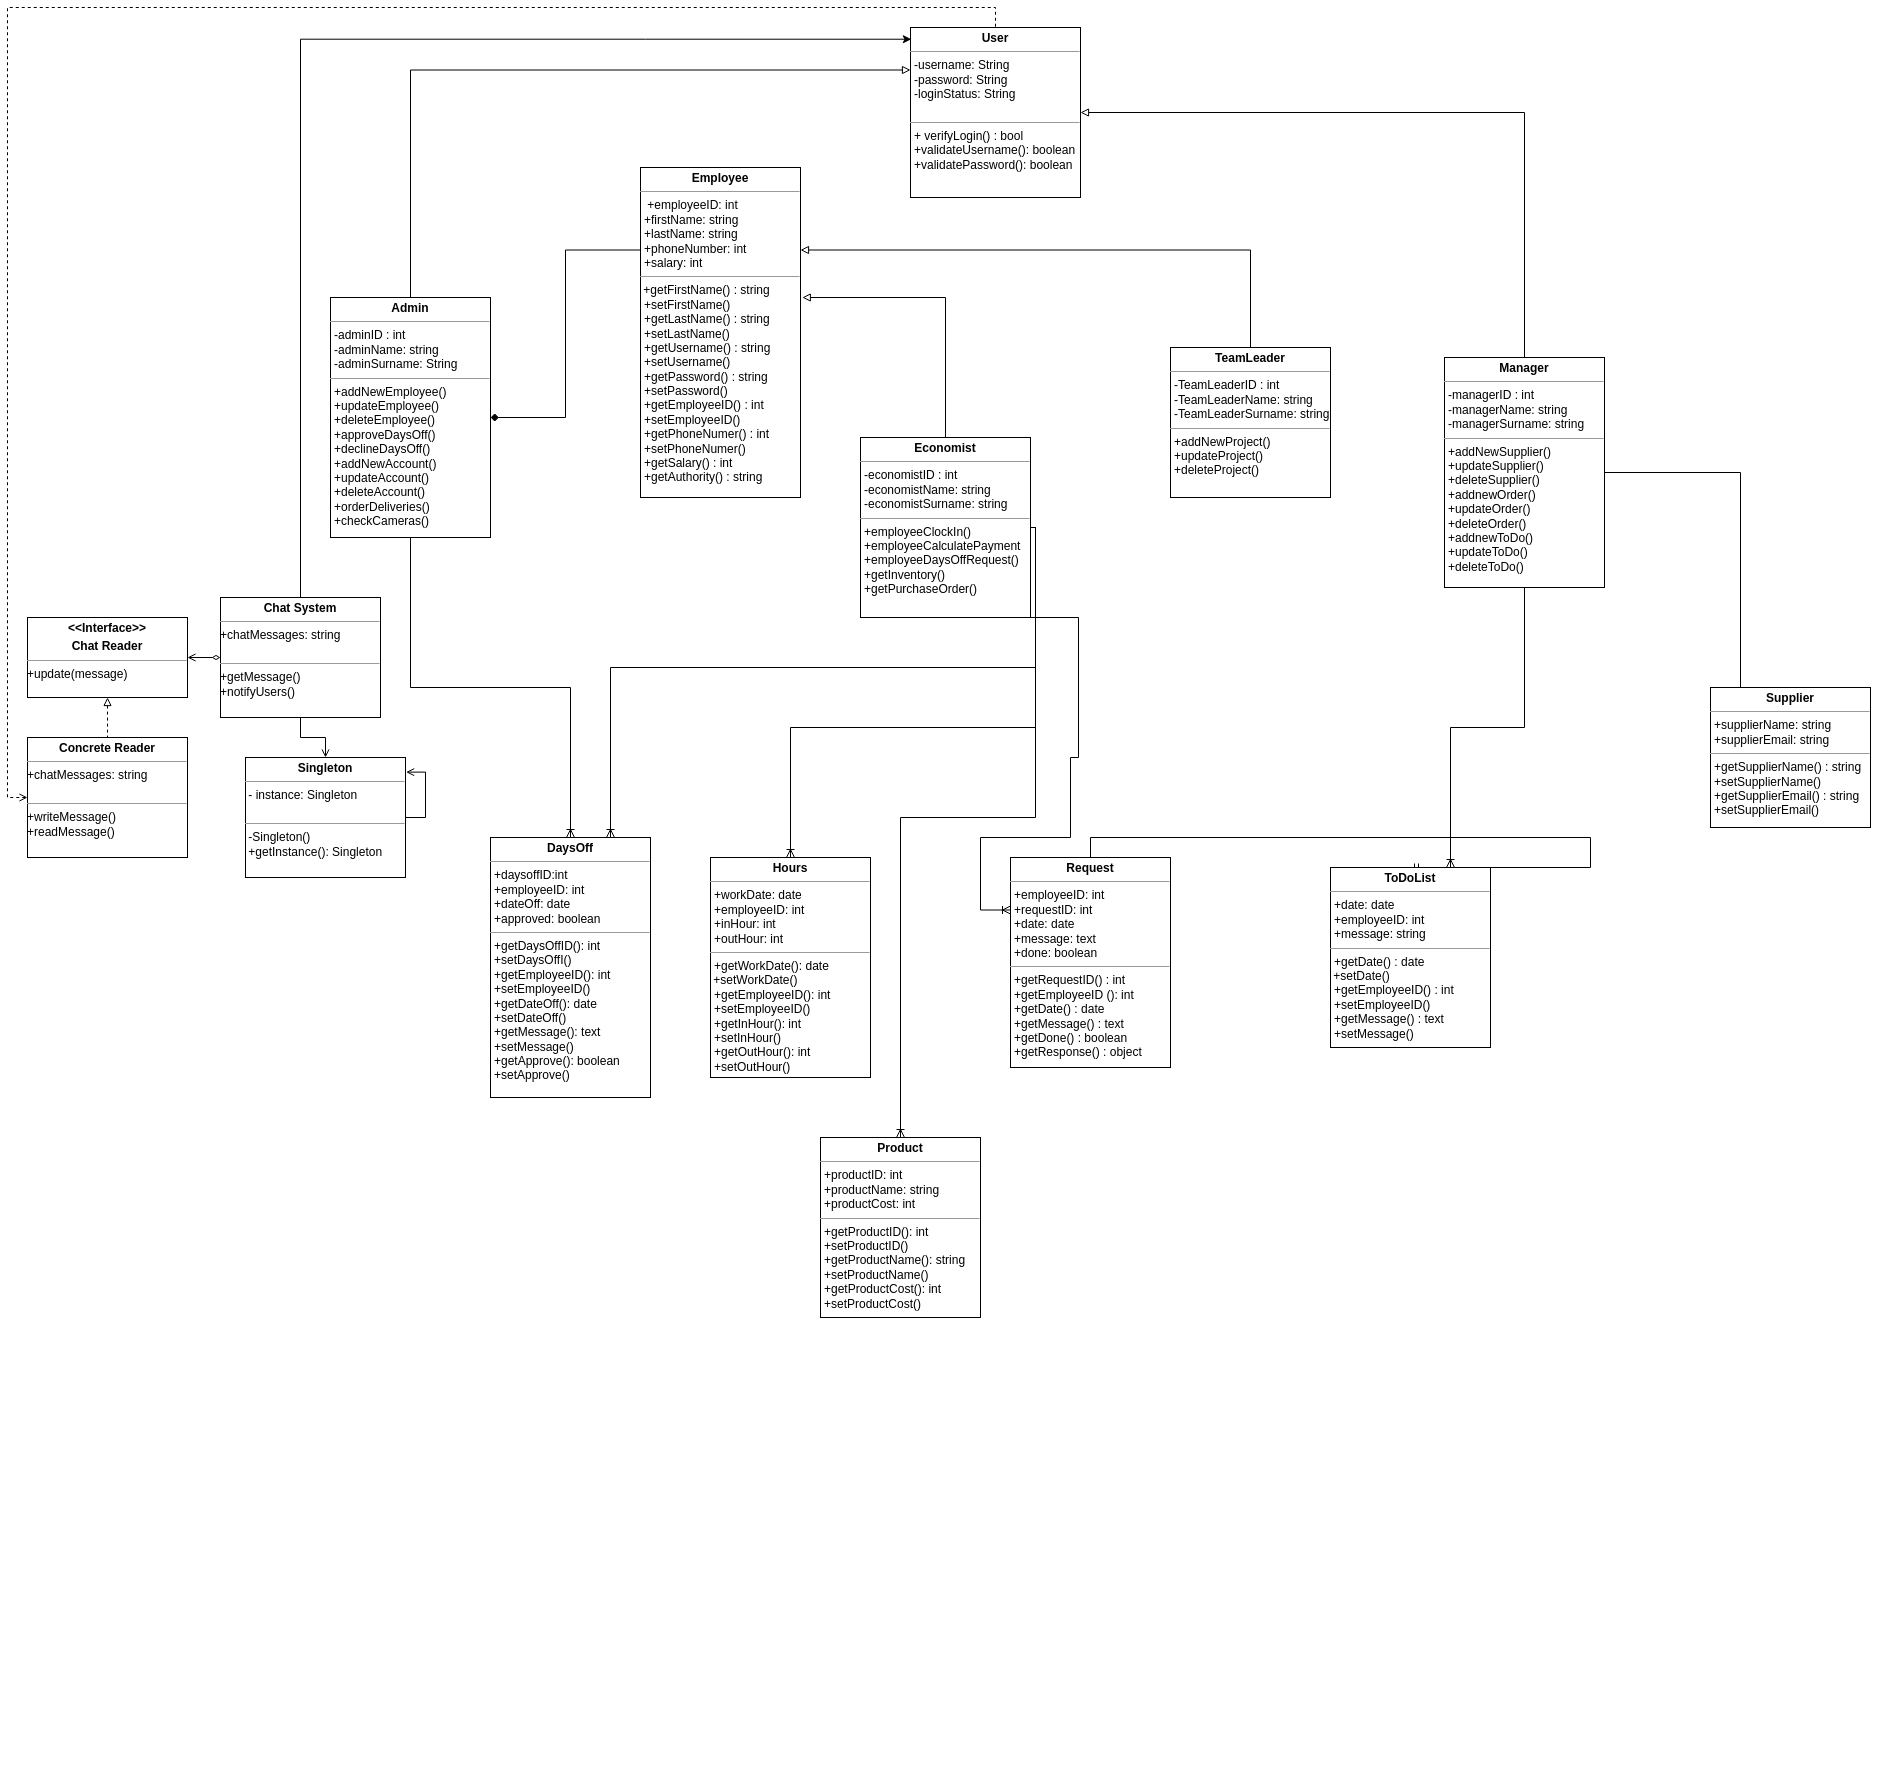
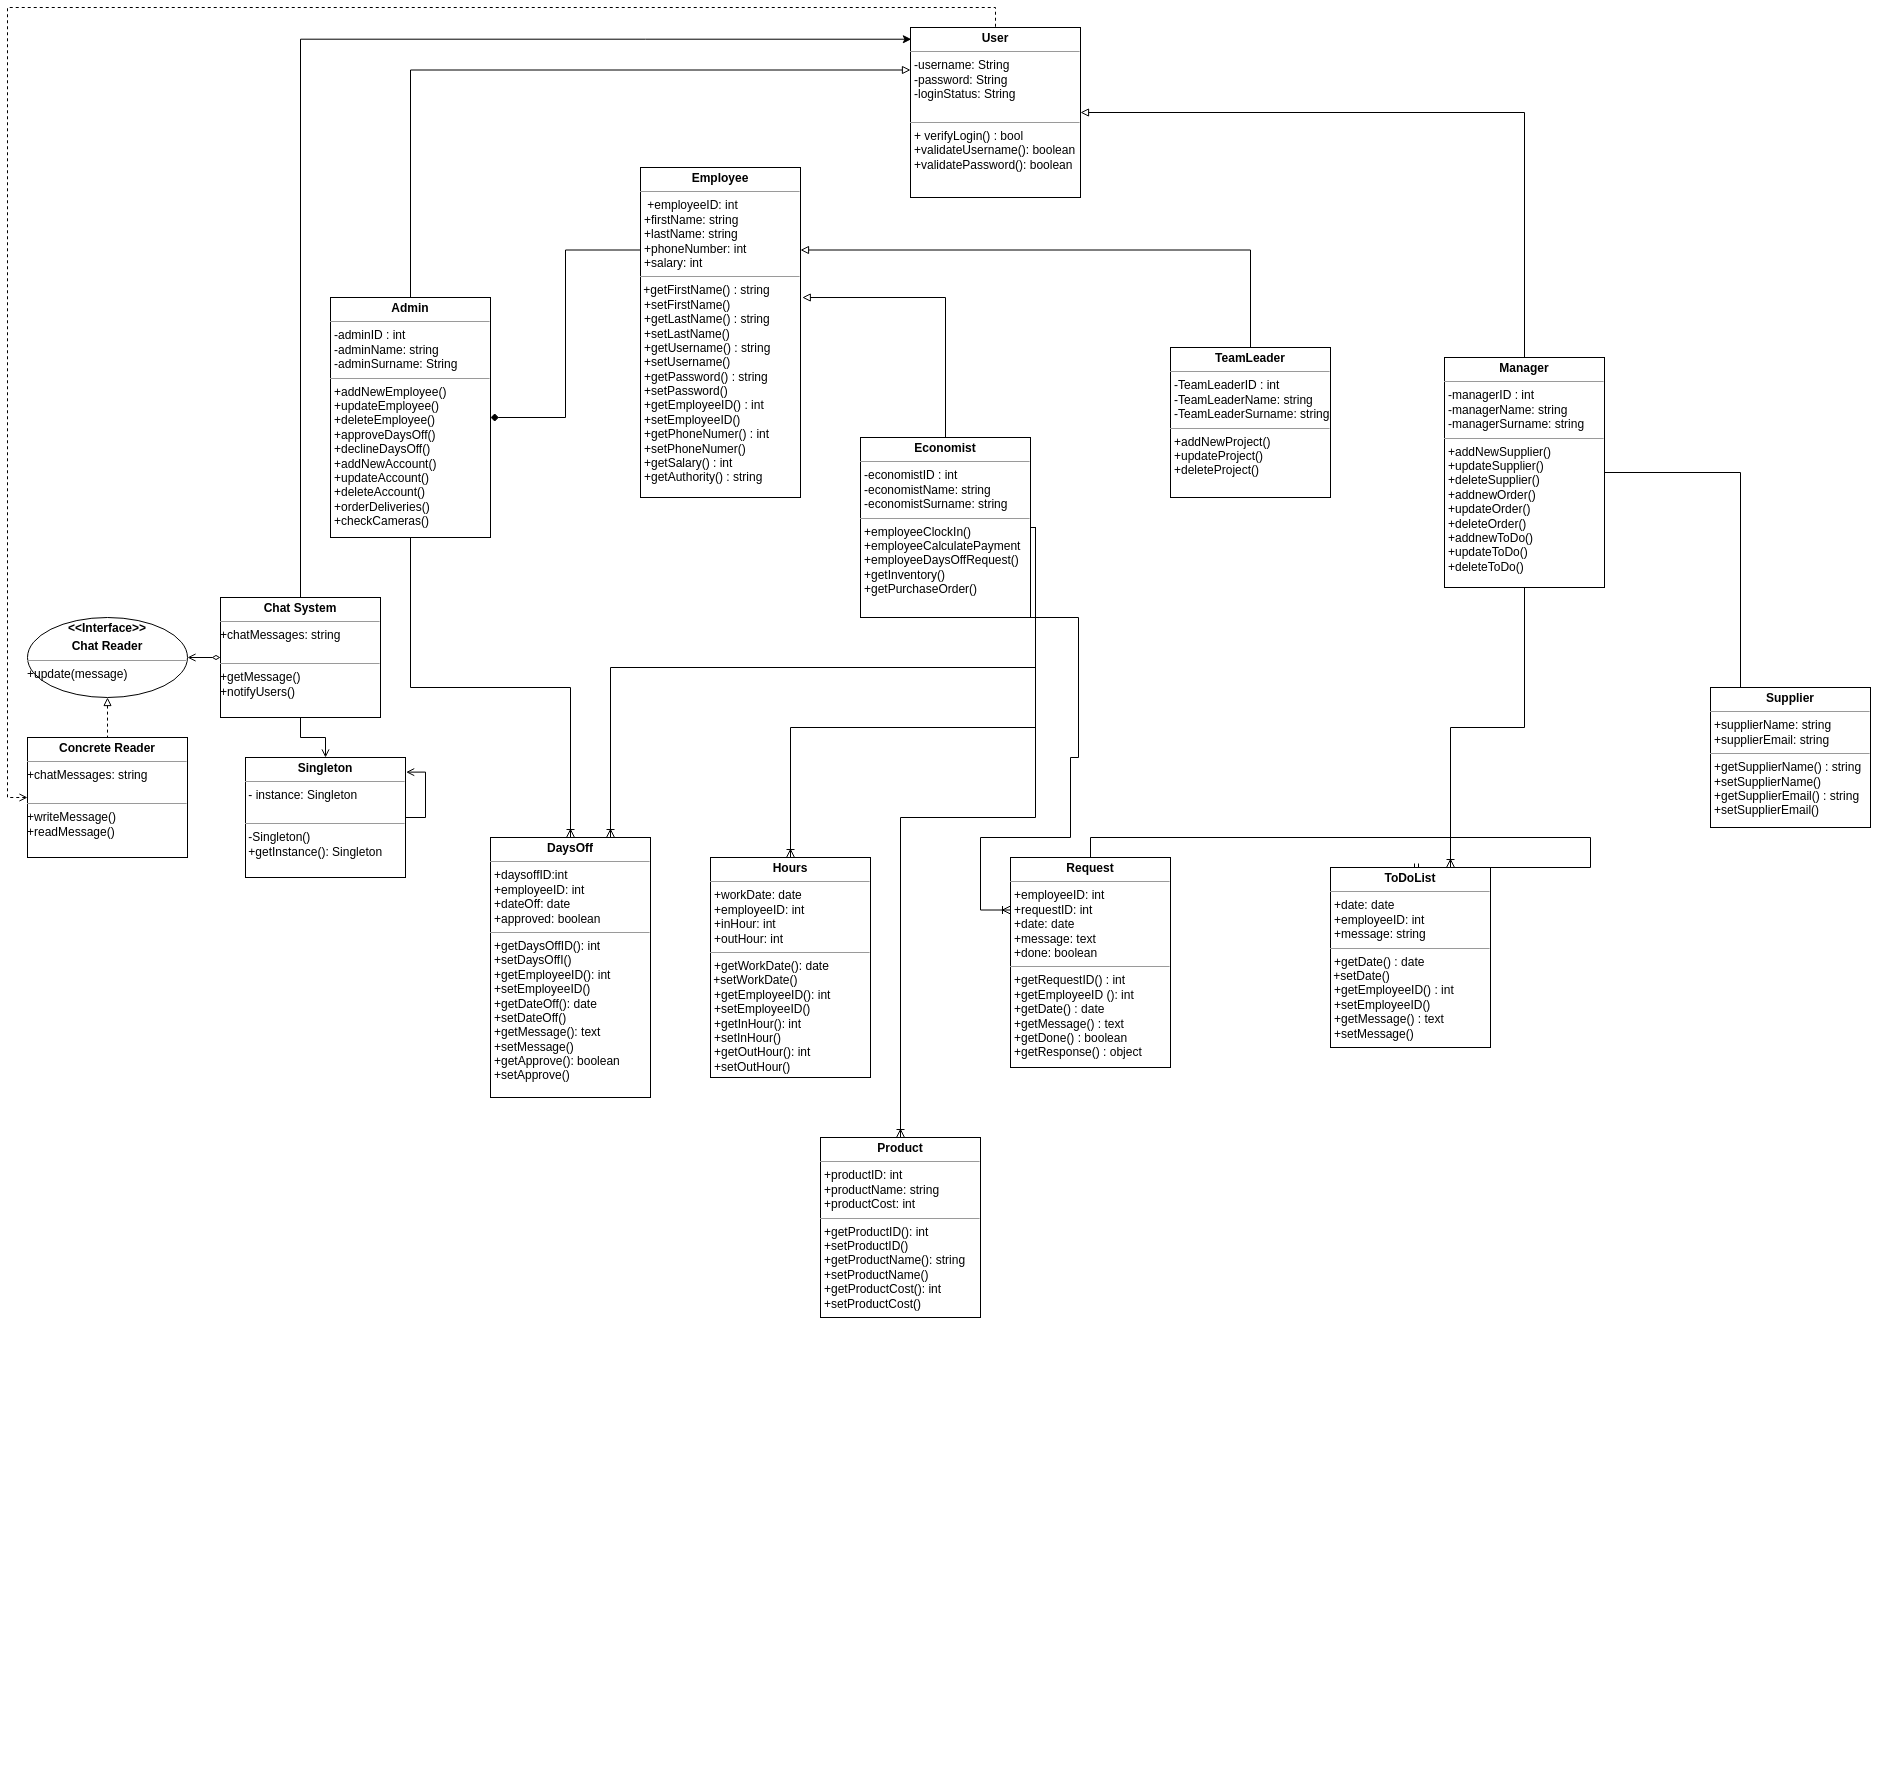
- <mxCell id="32" value="&lt;p style=&quot;margin: 0px ; margin-top: 4px ; text-align: center&quot;&gt;&lt;b&gt;&amp;lt;&amp;lt;Interface&amp;gt;&amp;gt;&lt;/b&gt;&lt;/p&gt;&lt;p style=&quot;margin: 0px ; margin-top: 4px ; text-align: center&quot;&gt;&lt;b&gt;Chat Reader&lt;br&gt;&lt;/b&gt;&lt;/p&gt;&lt;hr size=&quot;1&quot;&gt;&lt;div&gt;+update(message)&lt;/div&gt;" style="verticalAlign=top;align=left;overflow=fill;fontSize=12;fontFamily=Helvetica;html=1;" parent="1" vertex="1"><mxGeometry x="20" y="610" width="160" height="80" as="geometry" /></mxCell>
+ <mxCell id="32" value="&lt;p style=&quot;margin: 0px ; margin-top: 4px ; text-align: center&quot;&gt;&lt;b&gt;&amp;lt;&amp;lt;Interface&amp;gt;&amp;gt;&lt;/b&gt;&lt;/p&gt;&lt;p style=&quot;margin: 0px ; margin-top: 4px ; text-align: center&quot;&gt;&lt;b&gt;Chat Reader&lt;br&gt;&lt;/b&gt;&lt;/p&gt;&lt;hr size=&quot;1&quot;&gt;&lt;div&gt;+update(message)&lt;/div&gt;" style="ellipse;verticalAlign=top;align=left;overflow=fill;fontSize=12;fontFamily=Helvetica;html=1;" parent="1" vertex="1"><mxGeometry x="20" y="610" width="160" height="80" as="geometry" /></mxCell>
